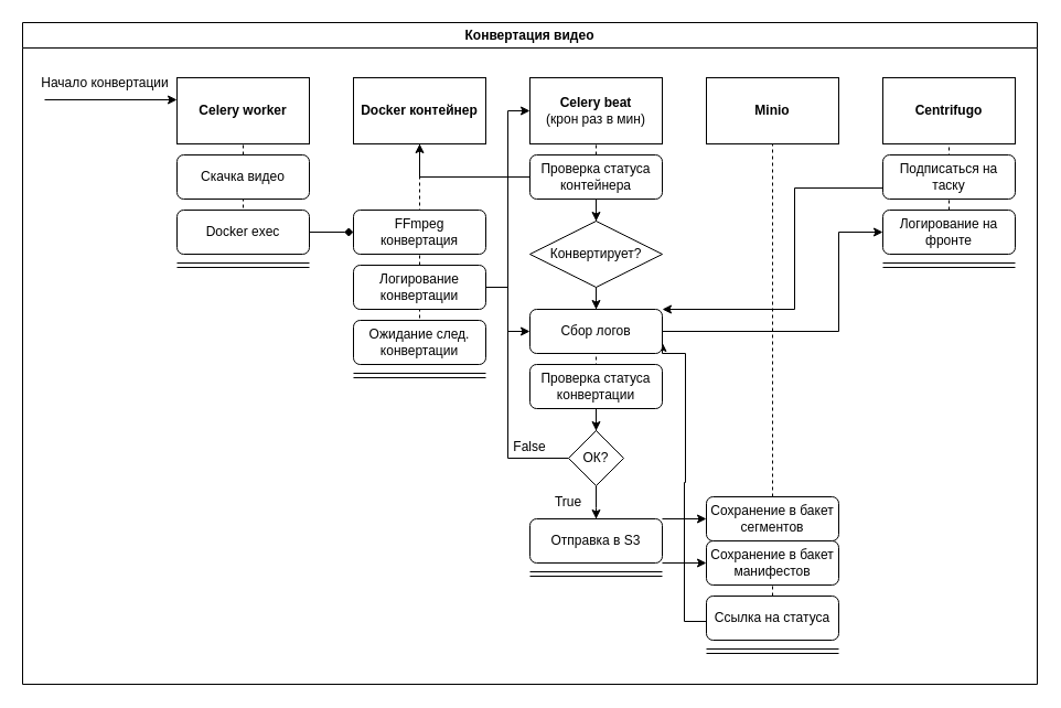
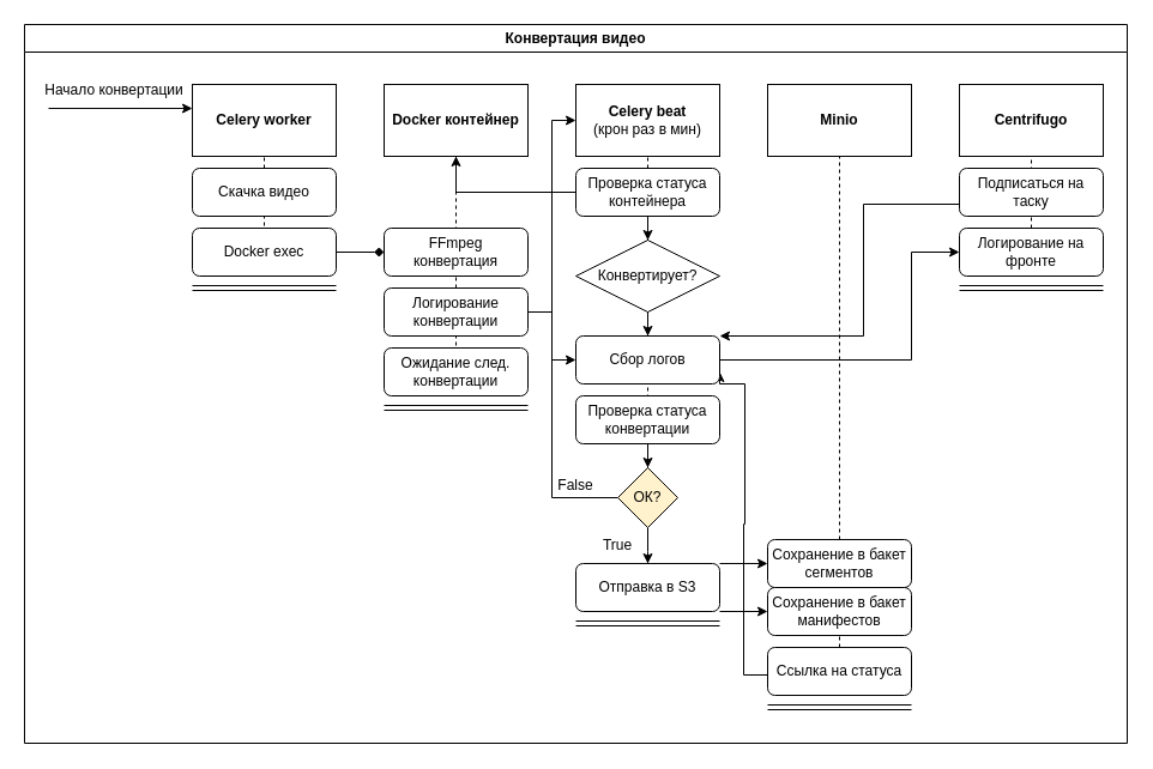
- <mxCell id="48" value="ОК?" style="rhombus;whiteSpace=wrap;html=1;" vertex="1" parent="1"><mxGeometry x="515" y="390" width="50" height="50" as="geometry" /></mxCell>
+ <mxCell id="48" value="ОК?" style="rhombus;whiteSpace=wrap;html=1;fillColor=#fff2cc;" vertex="1" parent="1"><mxGeometry x="515" y="390" width="50" height="50" as="geometry" /></mxCell>
